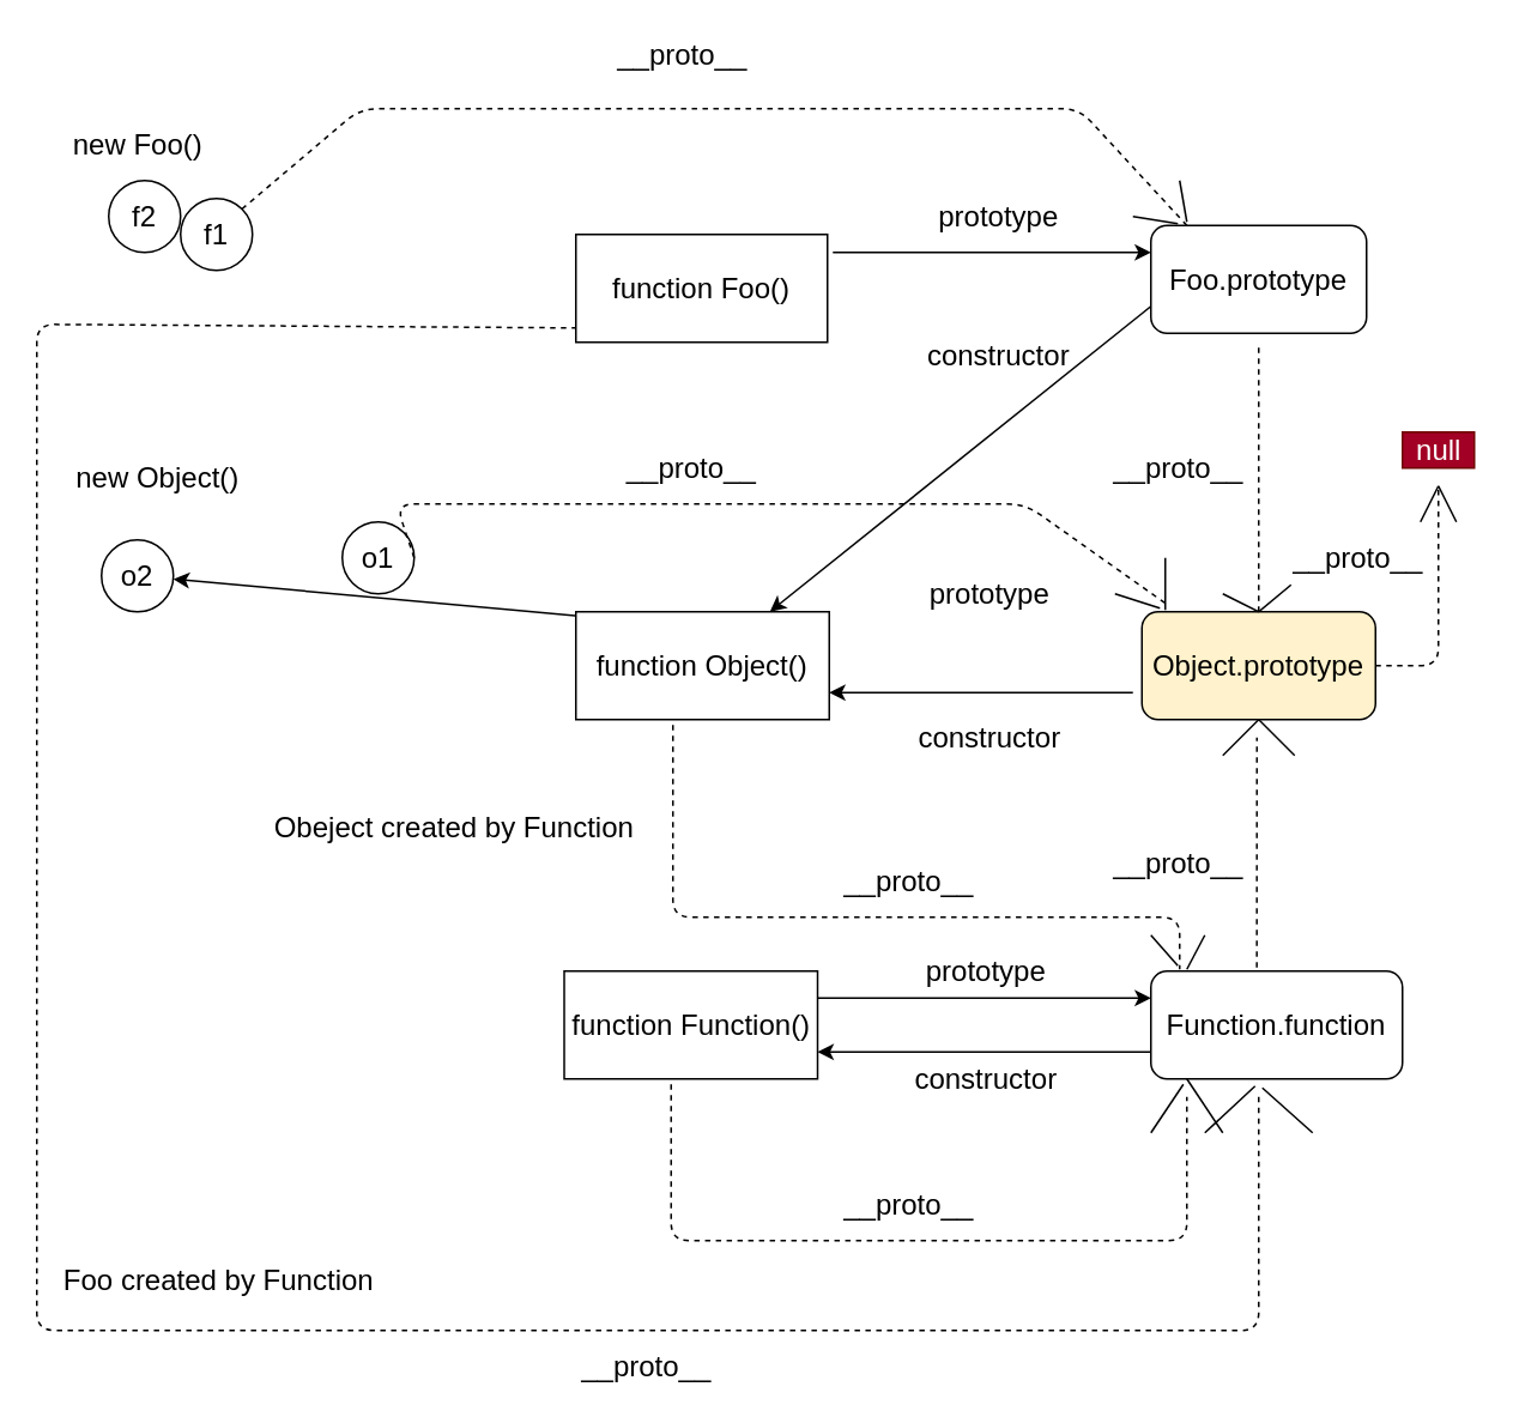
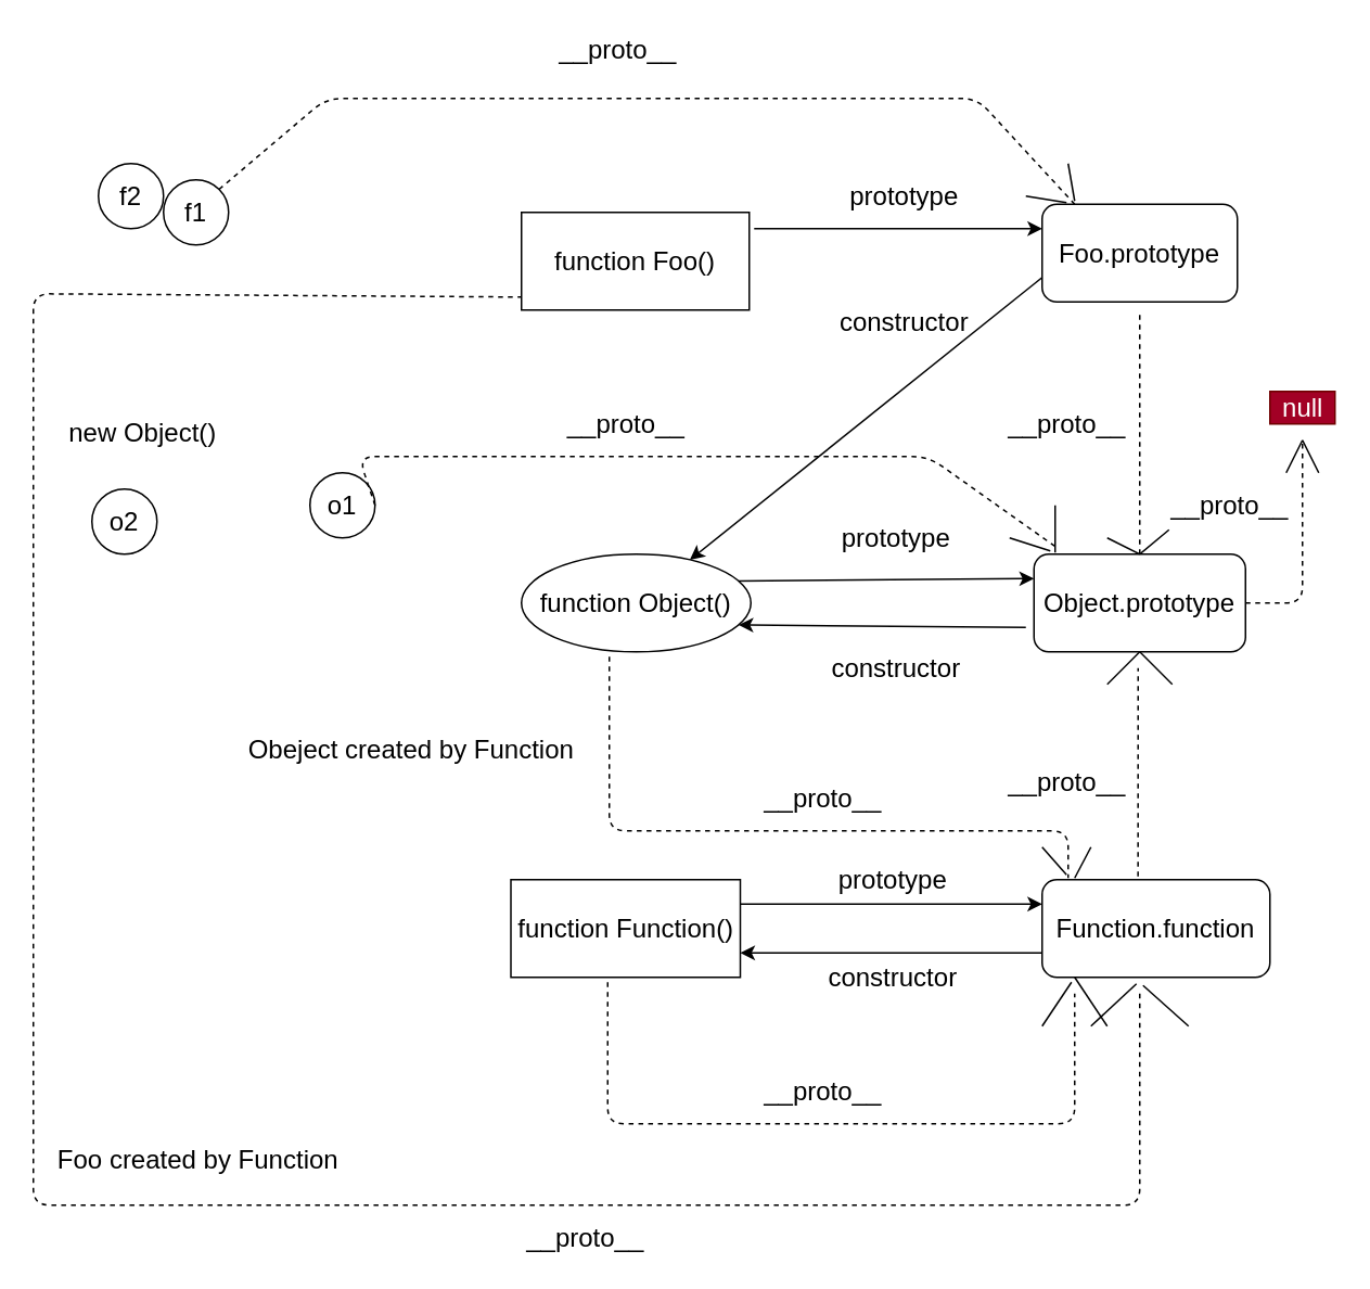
- <mxCell id="10" value="&lt;font style=&quot;font-size: 16px&quot;&gt;new Foo()&lt;/font&gt;" style="text;html=1;align=center;verticalAlign=middle;resizable=0;points=[];autosize=1;" parent="1" vertex="1"><mxGeometry x="31" y="70" width="90" height="20" as="geometry" /></mxCell>
- <mxCell id="17" value="" style="endArrow=classic;html=1;exitX=1;exitY=0.25;exitDx=0;exitDy=0;" parent="1" source="26" target="30" edge="1"><mxGeometry width="50" height="50" relative="1" as="geometry"><mxPoint x="473" y="150" as="sourcePoint" /><mxPoint x="630" y="355" as="targetPoint" /></mxGeometry></mxCell>
+ <mxCell id="17" value="" style="endArrow=classic;html=1;exitX=1;exitY=0.25;exitDx=0;exitDy=0;entryX=0;entryY=0.25;entryDx=0;entryDy=0;" parent="1" source="26" target="13" edge="1"><mxGeometry width="50" height="50" relative="1" as="geometry"><mxPoint x="473" y="150" as="sourcePoint" /><mxPoint x="630" y="355" as="targetPoint" /></mxGeometry></mxCell>
- <mxCell id="26" value="&lt;font style=&quot;font-size: 16px&quot;&gt;function Object()&lt;/font&gt;" style="rounded=0;whiteSpace=wrap;html=1;" parent="1" vertex="1"><mxGeometry x="320" y="340" width="141" height="60" as="geometry" /></mxCell>
+ <mxCell id="26" value="&lt;font style=&quot;font-size: 16px&quot;&gt;function Object()&lt;/font&gt;" style="ellipse;whiteSpace=wrap;html=1;" parent="1" vertex="1"><mxGeometry x="320" y="340" width="141" height="60" as="geometry" /></mxCell>
- <mxCell id="13" value="&lt;font style=&quot;font-size: 16px&quot;&gt;Object.prototype&lt;/font&gt;" style="rounded=1;whiteSpace=wrap;html=1;fillColor=#fff2cc;" parent="1" vertex="1"><mxGeometry x="635" y="340" width="130" height="60" as="geometry" /></mxCell>
+ <mxCell id="13" value="&lt;font style=&quot;font-size: 16px&quot;&gt;Object.prototype&lt;/font&gt;" style="rounded=1;whiteSpace=wrap;html=1;" parent="1" vertex="1"><mxGeometry x="635" y="340" width="130" height="60" as="geometry" /></mxCell>
